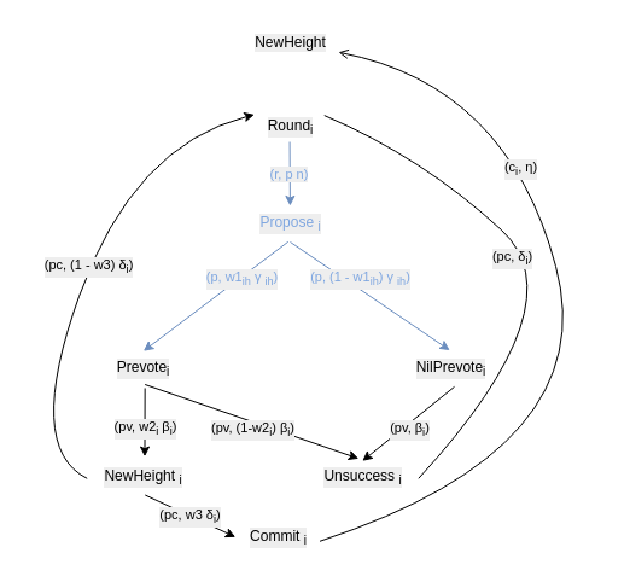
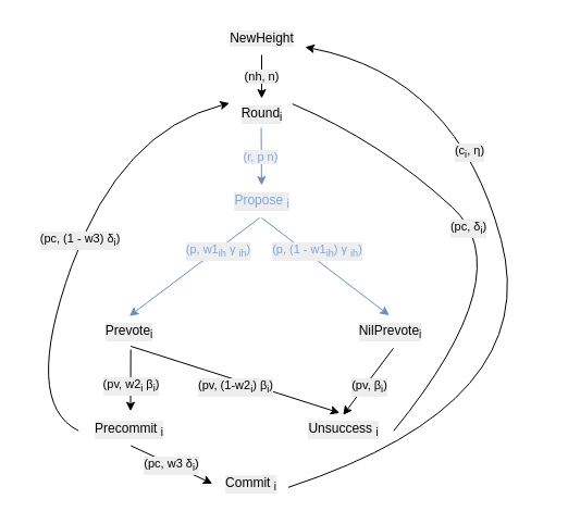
- <mxCell id="30" value="" style="curved=1;endArrow=open;html=1;rounded=0;exitX=0.993;exitY=0.593;exitDx=0;exitDy=0;exitPerimeter=0;labelBackgroundColor=#eeeeee;" parent="1" source="9" target="2" edge="1"><mxGeometry width="50" height="50" relative="1" as="geometry"><mxPoint x="371" y="406" as="sourcePoint" /><mxPoint x="278" y="105" as="targetPoint" /><Array as="points"><mxPoint x="500" y="370" /><mxPoint x="420" y="70" /></Array></mxGeometry></mxCell>
+ <mxCell id="30" value="" style="curved=1;endArrow=classic;html=1;rounded=0;exitX=0.993;exitY=0.593;exitDx=0;exitDy=0;exitPerimeter=0;labelBackgroundColor=#eeeeee;" parent="1" source="9" target="2" edge="1"><mxGeometry width="50" height="50" relative="1" as="geometry"><mxPoint x="371" y="406" as="sourcePoint" /><mxPoint x="278" y="105" as="targetPoint" /><Array as="points"><mxPoint x="500" y="370" /><mxPoint x="420" y="70" /></Array></mxGeometry></mxCell>
+ <mxCell id="10" value="" style="endArrow=classic;html=1;rounded=0;labelBackgroundColor=#eeeeee;" parent="1" source="2" target="3" edge="1"><mxGeometry width="50" height="50" relative="1" as="geometry"><mxPoint x="210" y="260" as="sourcePoint" /><mxPoint x="260" y="210" as="targetPoint" /></mxGeometry></mxCell>
+ <mxCell id="11" value="(nh, n)" style="edgeLabel;html=1;align=center;verticalAlign=middle;resizable=0;points=[];labelBackgroundColor=#eeeeee;" parent="10" vertex="1" connectable="0"><mxGeometry x="-0.069" y="-1" relative="1" as="geometry"><mxPoint as="offset" /></mxGeometry></mxCell>
- <mxCell id="6" value="NilPrevote&lt;sub&gt;i&lt;/sub&gt;" style="text;html=1;align=center;verticalAlign=middle;resizable=0;points=[];autosize=1;strokeColor=none;fillColor=none;labelBackgroundColor=#eeeeee;" parent="1" vertex="1"><mxGeometry x="332.5" y="290" width="80" height="30" as="geometry" /></mxCell>
+ <mxCell id="6" value="NilPrevote&lt;sub&gt;i&lt;/sub&gt;" style="text;html=1;align=center;verticalAlign=middle;resizable=0;points=[];autosize=1;strokeColor=none;fillColor=none;labelBackgroundColor=#eeeeee;" parent="1" vertex="1"><mxGeometry x="317.5" y="290" width="80" height="30" as="geometry" /></mxCell>
- <mxCell id="7" value="NewHeight &lt;sub&gt;i&lt;/sub&gt;" style="text;html=1;align=center;verticalAlign=middle;resizable=0;points=[];autosize=1;strokeColor=none;fillColor=none;labelBackgroundColor=#eeeeee;" parent="1" vertex="1"><mxGeometry x="72.5" y="380" width="90" height="30" as="geometry" /></mxCell>
+ <mxCell id="7" value="Precommit &lt;sub&gt;i&lt;/sub&gt;" style="text;html=1;align=center;verticalAlign=middle;resizable=0;points=[];autosize=1;strokeColor=none;fillColor=none;labelBackgroundColor=#eeeeee;" parent="1" vertex="1"><mxGeometry x="72.5" y="380" width="90" height="30" as="geometry" /></mxCell>
- <mxCell id="8" value="Unsuccess&amp;nbsp;&lt;sub&gt;i&lt;/sub&gt;" style="text;html=1;align=center;verticalAlign=middle;resizable=0;points=[];autosize=1;strokeColor=none;fillColor=none;labelBackgroundColor=#eeeeee;" parent="1" vertex="1"><mxGeometry x="255" y="380" width="90" height="30" as="geometry" /></mxCell>
+ <mxCell id="8" value="Unsuccess&amp;nbsp;&lt;sub&gt;i&lt;/sub&gt;" style="text;html=1;align=center;verticalAlign=middle;resizable=0;points=[];autosize=1;strokeColor=none;fillColor=none;labelBackgroundColor=#eeeeee;" parent="1" vertex="1"><mxGeometry x="270" y="380" width="90" height="30" as="geometry" /></mxCell>
